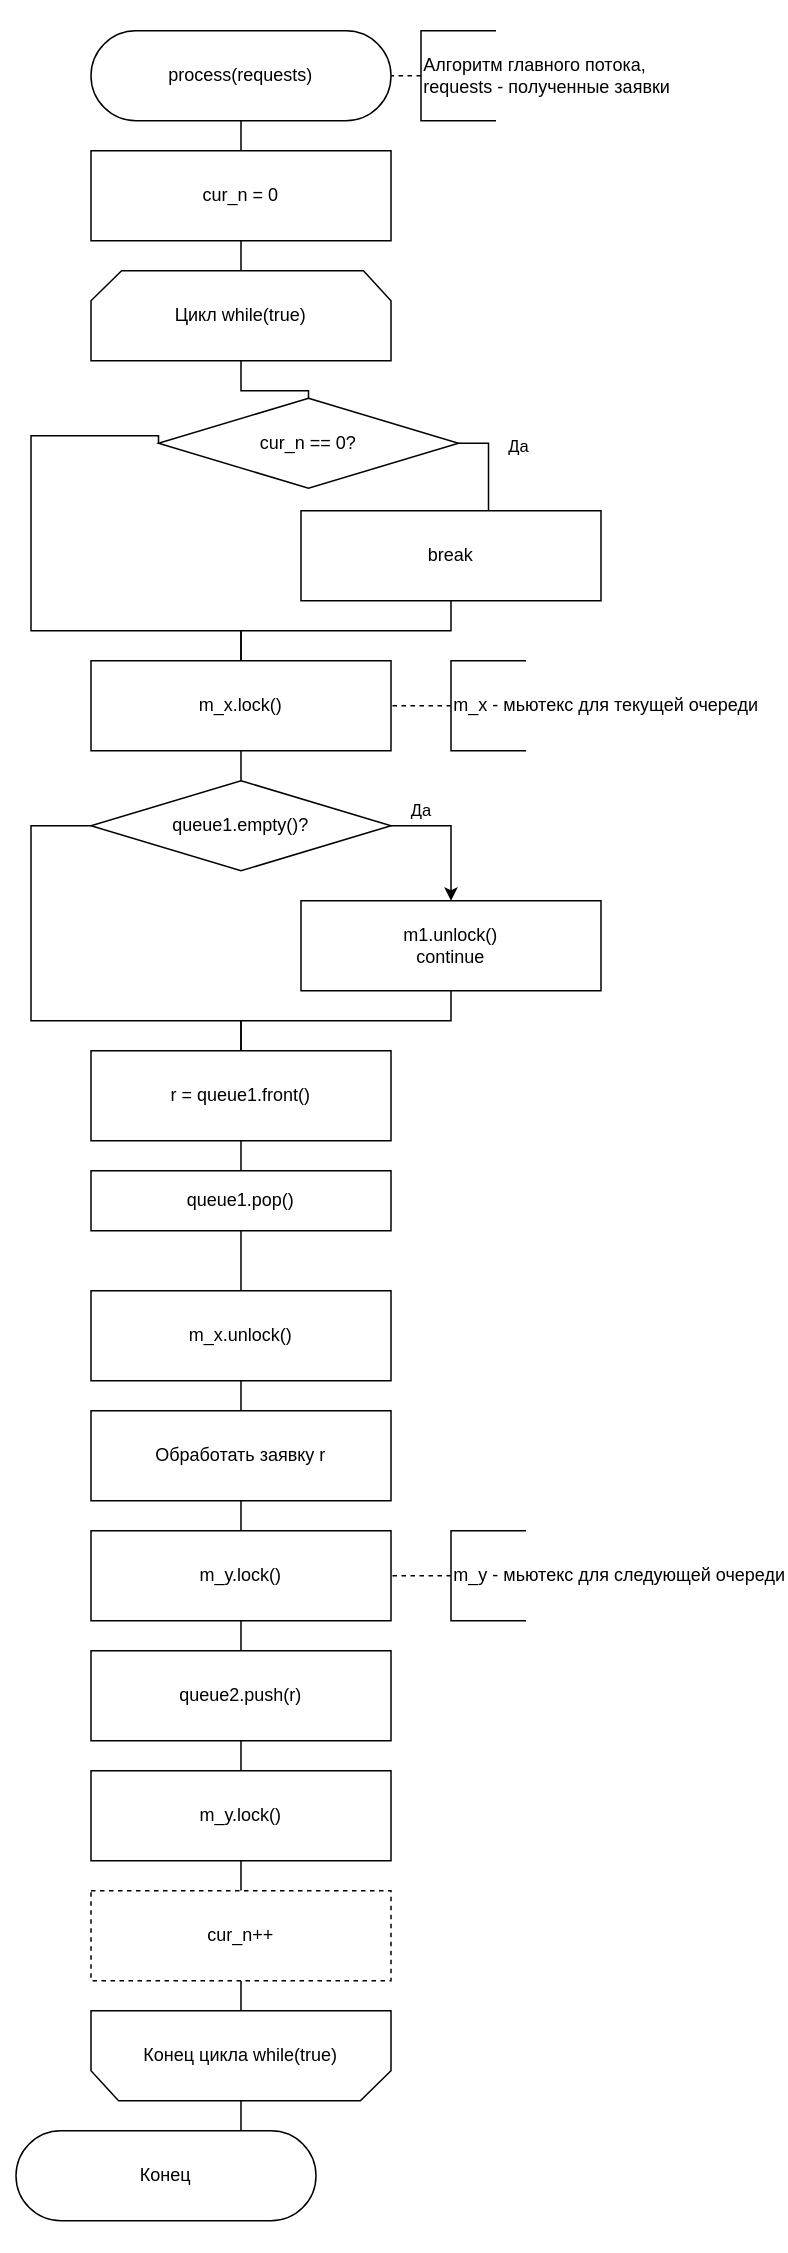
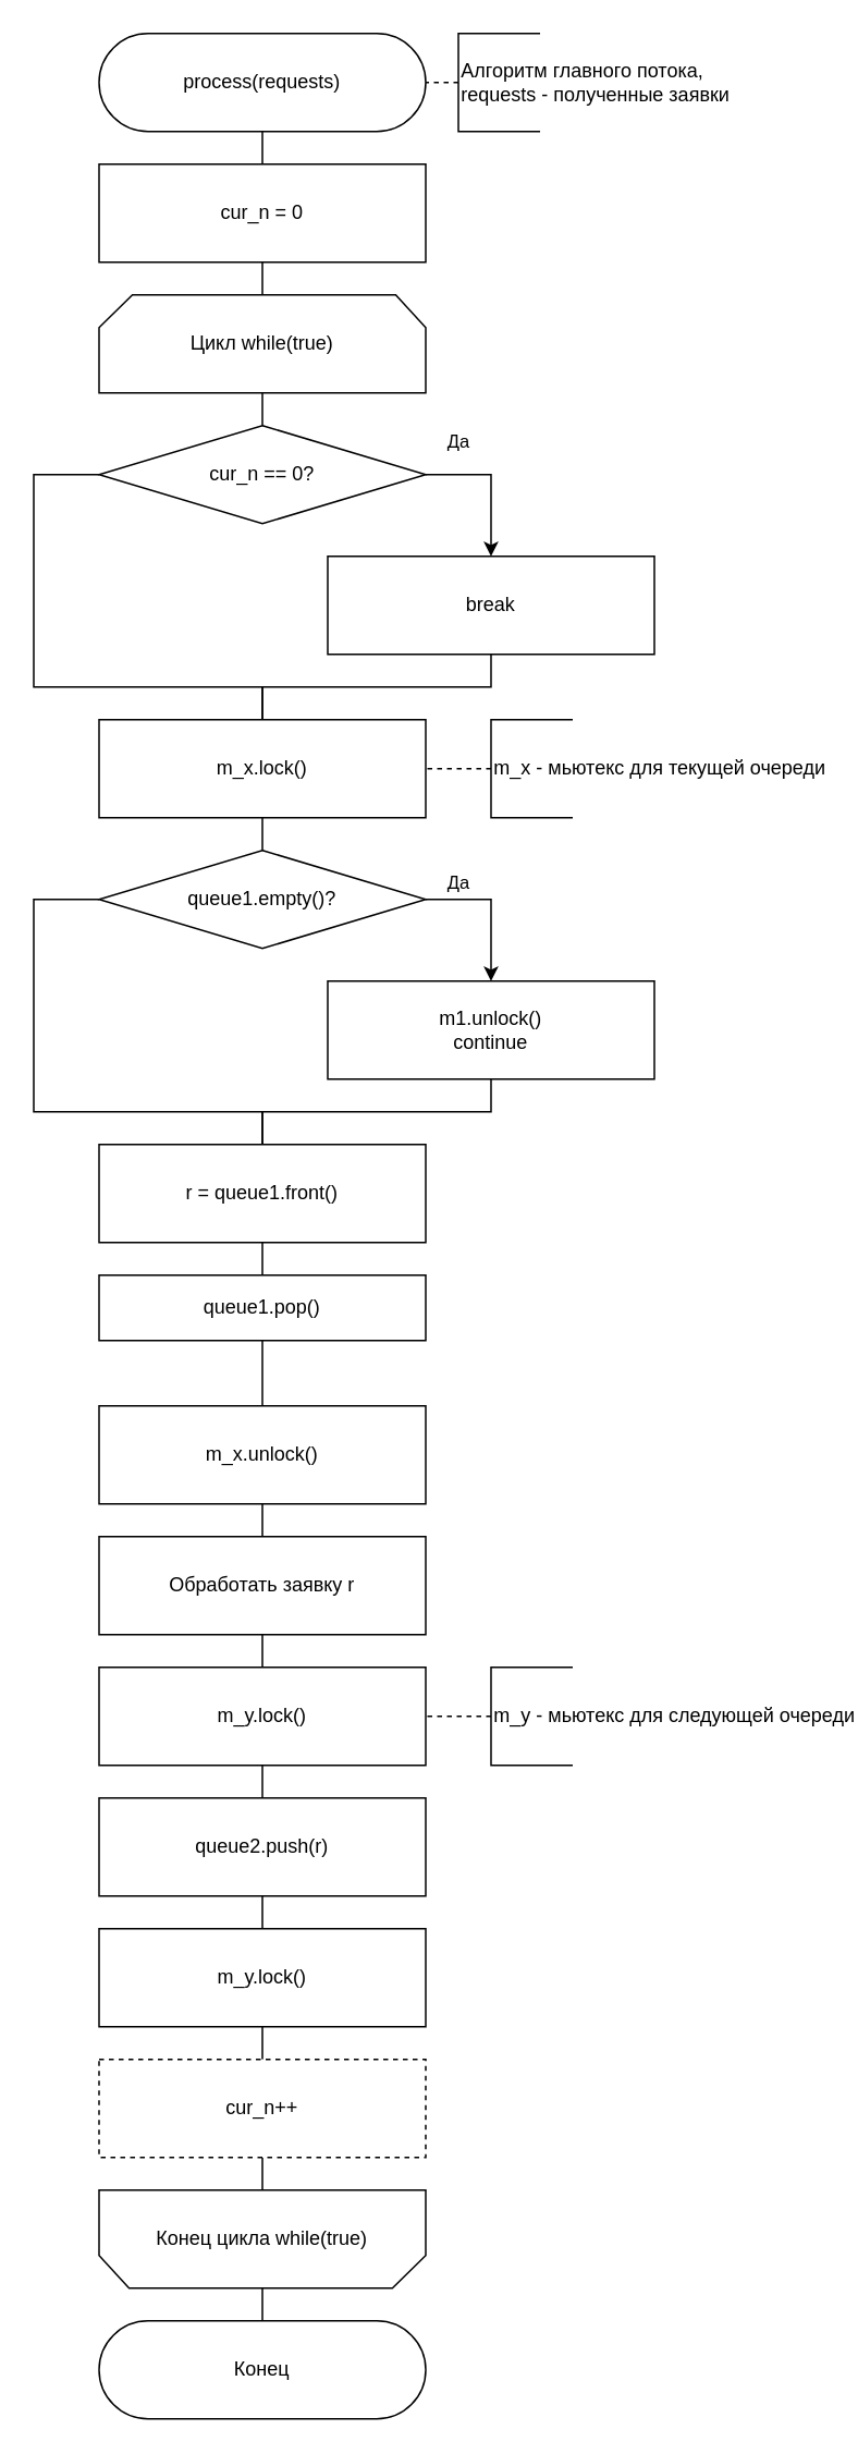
- <mxCell id="12" value="cur_n == 0?" style="rhombus;whiteSpace=wrap;html=1;" vertex="1" parent="1"><mxGeometry x="105" y="265" width="200" height="60" as="geometry" /></mxCell>
+ <mxCell id="12" value="cur_n == 0?" style="rhombus;whiteSpace=wrap;html=1;" vertex="1" parent="1"><mxGeometry x="60" y="260" width="200" height="60" as="geometry" /></mxCell>
- <mxCell id="40" value="Конец" style="rounded=1;whiteSpace=wrap;html=1;arcSize=50;" vertex="1" parent="1"><mxGeometry x="10" y="1420" width="200" height="60" as="geometry" /></mxCell>
+ <mxCell id="40" value="Конец" style="rounded=1;whiteSpace=wrap;html=1;arcSize=50;" vertex="1" parent="1"><mxGeometry x="60" y="1420" width="200" height="60" as="geometry" /></mxCell>
